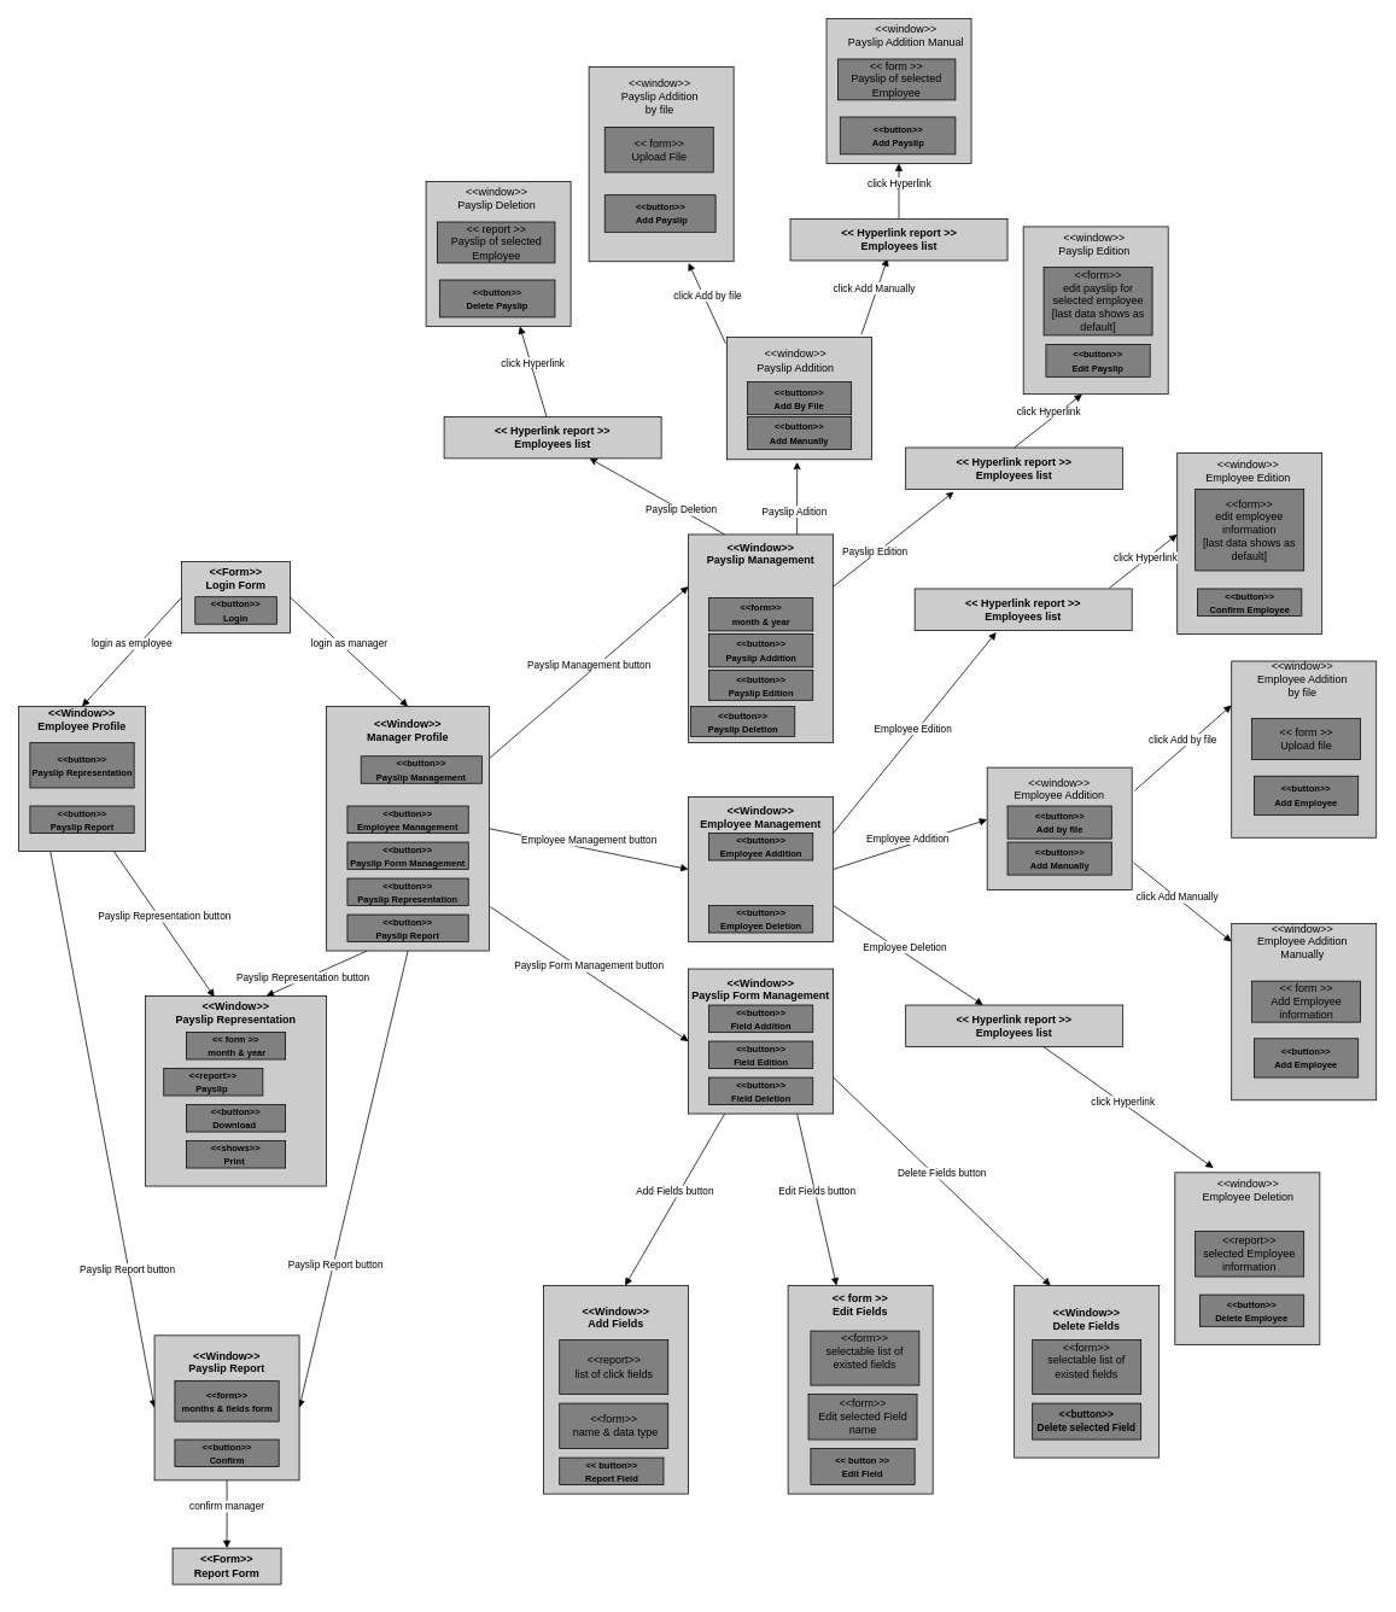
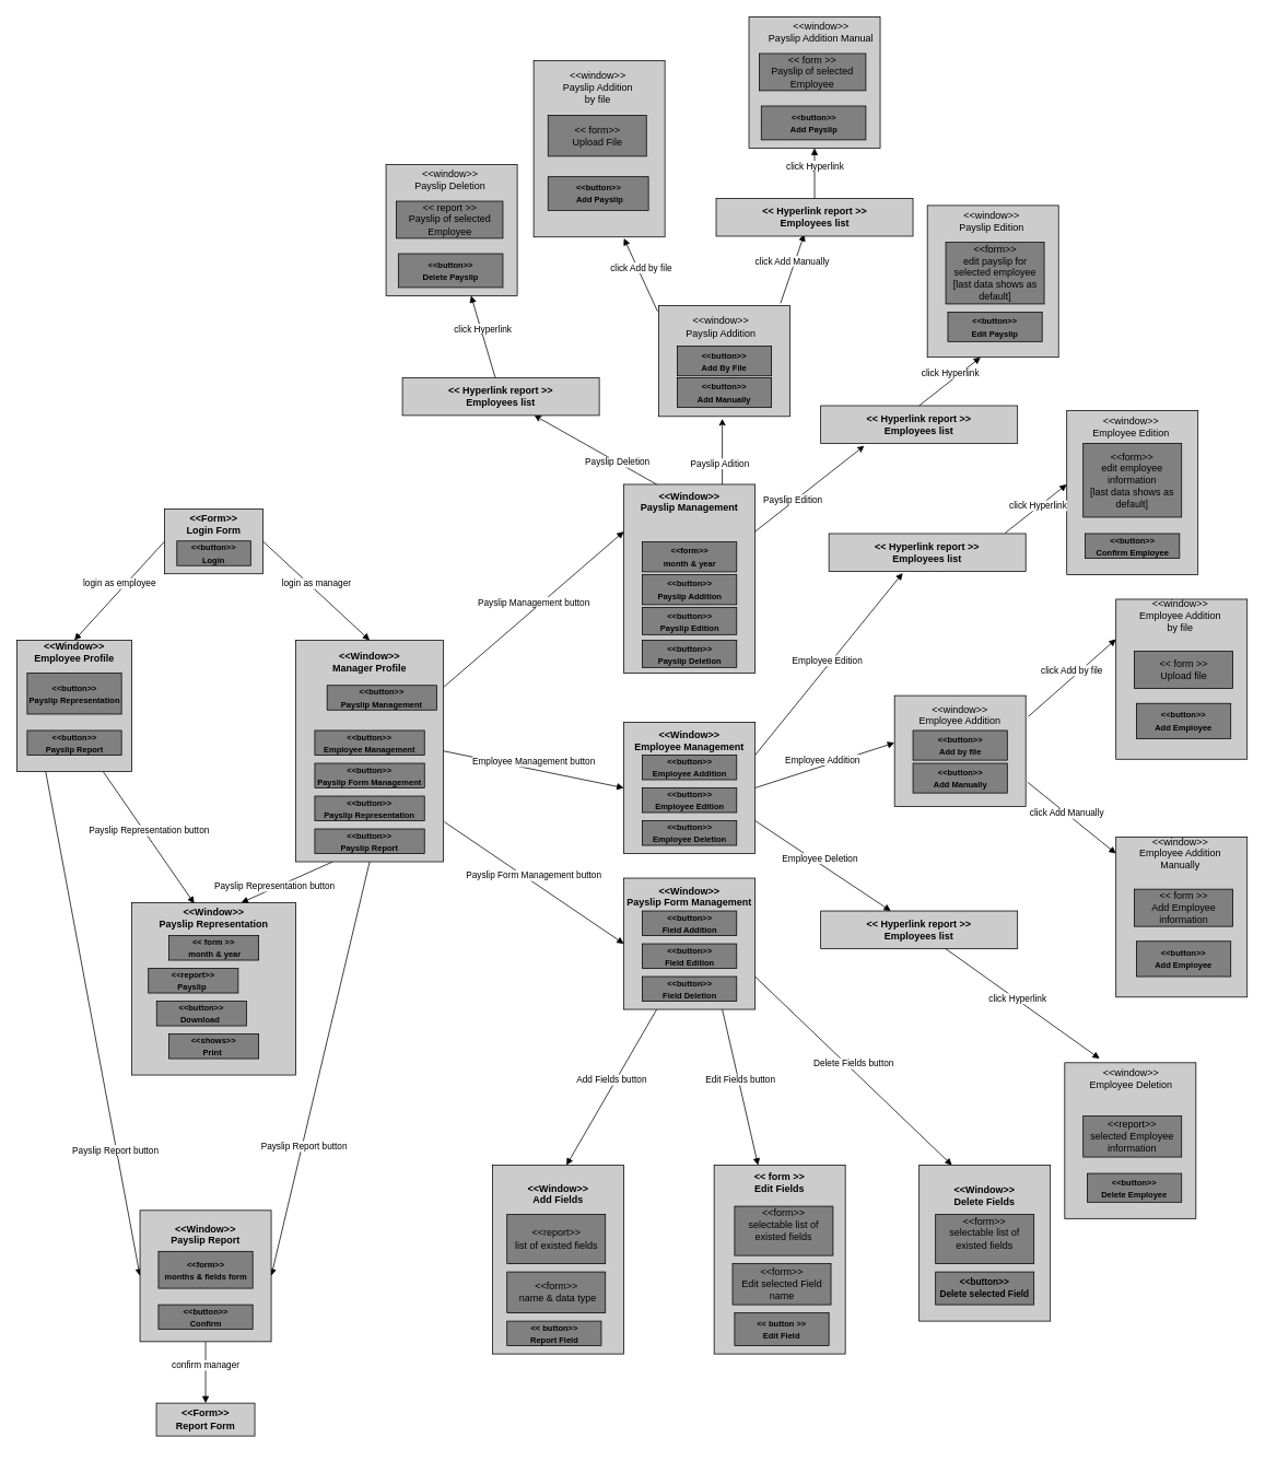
- <mxCell id="51" value="&lt;div&gt;&lt;b&gt;&lt;font style=&quot;font-size: 10px&quot;&gt;&amp;lt;&amp;lt;button&amp;gt;&amp;gt;&lt;br&gt;&lt;/font&gt;&lt;/b&gt;&lt;/div&gt;&lt;div&gt;&lt;span style=&quot;font-size: 10px&quot;&gt;&lt;b&gt;Payslip Deletion&lt;/b&gt;&lt;/span&gt;&lt;/div&gt;" style="rounded=0;whiteSpace=wrap;html=1;fillColor=#808080;" parent="48" vertex="1"><mxGeometry x="2.5" y="190" width="115" height="33.12" as="geometry" /></mxCell>
+ <mxCell id="51" value="&lt;div&gt;&lt;b&gt;&lt;font style=&quot;font-size: 10px&quot;&gt;&amp;lt;&amp;lt;button&amp;gt;&amp;gt;&lt;br&gt;&lt;/font&gt;&lt;/b&gt;&lt;/div&gt;&lt;div&gt;&lt;span style=&quot;font-size: 10px&quot;&gt;&lt;b&gt;Payslip Deletion&lt;/b&gt;&lt;/span&gt;&lt;/div&gt;" style="rounded=0;whiteSpace=wrap;html=1;fillColor=#808080;" parent="48" vertex="1"><mxGeometry x="22.5" y="190" width="115" height="33.12" as="geometry" /></mxCell>
+ <mxCell id="100" value="&lt;div&gt;&lt;b&gt;&lt;font style=&quot;font-size: 10px&quot;&gt;&amp;lt;&amp;lt;button&amp;gt;&amp;gt;&lt;br&gt;&lt;/font&gt;&lt;/b&gt;&lt;/div&gt;&lt;div&gt;&lt;span style=&quot;font-size: 10px&quot;&gt;&lt;b&gt;Employee Edition&lt;/b&gt;&lt;/span&gt;&lt;/div&gt;" style="rounded=0;whiteSpace=wrap;html=1;fillColor=#808080;" parent="97" vertex="1"><mxGeometry x="22.5" y="80" width="115" height="30" as="geometry" /></mxCell>
- <mxCell id="90" value="&lt;div&gt;&lt;b&gt;&lt;font style=&quot;font-size: 10px&quot;&gt;&amp;lt;&amp;lt;button&amp;gt;&amp;gt;&lt;br&gt;&lt;/font&gt;&lt;/b&gt;&lt;/div&gt;&lt;div&gt;&lt;b&gt;&lt;font style=&quot;font-size: 10px&quot;&gt;Download&amp;nbsp;&lt;/font&gt;&lt;/b&gt;&lt;/div&gt;" style="rounded=0;whiteSpace=wrap;html=1;fillColor=#808080;" parent="87" vertex="1"><mxGeometry x="45.238" y="120" width="109.524" height="30" as="geometry" /></mxCell>
+ <mxCell id="90" value="&lt;div&gt;&lt;b&gt;&lt;font style=&quot;font-size: 10px&quot;&gt;&amp;lt;&amp;lt;button&amp;gt;&amp;gt;&lt;br&gt;&lt;/font&gt;&lt;/b&gt;&lt;/div&gt;&lt;div&gt;&lt;b&gt;&lt;font style=&quot;font-size: 10px&quot;&gt;Download&amp;nbsp;&lt;/font&gt;&lt;/b&gt;&lt;/div&gt;" style="rounded=0;whiteSpace=wrap;html=1;fillColor=#808080;" parent="87" vertex="1"><mxGeometry x="30.238" y="120" width="109.524" height="30" as="geometry" /></mxCell>
- <mxCell id="110" value="&lt;div&gt;&amp;lt;&amp;lt;report&amp;gt;&amp;gt;&lt;/div&gt;&lt;div&gt; list of click fields&lt;/div&gt;" style="rounded=0;whiteSpace=wrap;html=1;fillColor=#808080;" parent="107" vertex="1"><mxGeometry x="17.5" y="60" width="120" height="60" as="geometry" /></mxCell>
+ <mxCell id="110" value="&lt;div&gt;&amp;lt;&amp;lt;report&amp;gt;&amp;gt;&lt;/div&gt;&lt;div&gt; list of existed fields&lt;/div&gt;" style="rounded=0;whiteSpace=wrap;html=1;fillColor=#808080;" parent="107" vertex="1"><mxGeometry x="17.5" y="60" width="120" height="60" as="geometry" /></mxCell>
